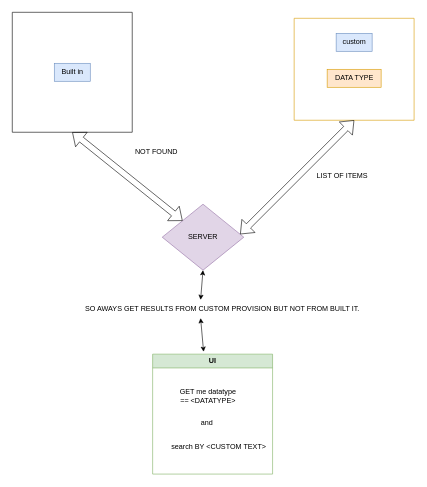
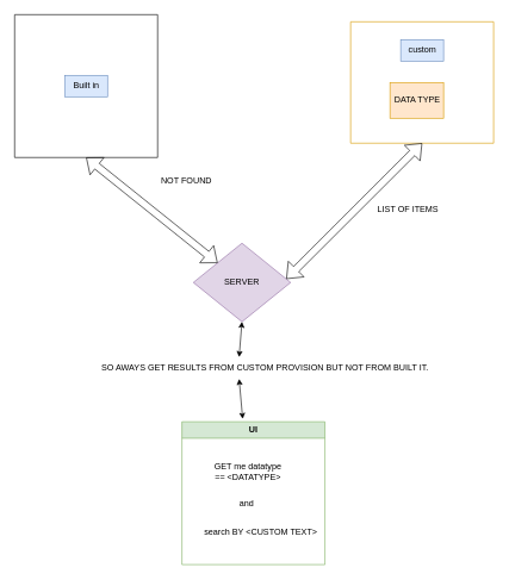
- <mxCell id="6" value="DATA TYPE" style="text;html=1;align=center;verticalAlign=middle;resizable=0;points=[];autosize=1;strokeColor=#d79b00;fillColor=#ffe6cc;" vertex="1" parent="4"><mxGeometry x="55" y="85" width="90" height="30" as="geometry" /></mxCell>
+ <mxCell id="6" value="DATA TYPE" style="text;html=1;align=center;verticalAlign=middle;resizable=0;points=[];autosize=1;strokeColor=#d79b00;fillColor=#ffe6cc;" vertex="1" parent="4"><mxGeometry x="55" y="85" width="75" height="50" as="geometry" /></mxCell>
